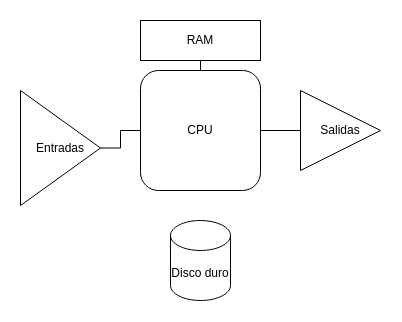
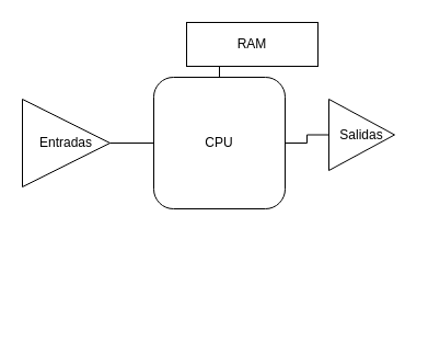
- <mxCell id="3" value="RAM" style="rounded=0;whiteSpace=wrap;html=1;" vertex="1" parent="1"><mxGeometry x="140" y="20" width="120" height="40" as="geometry" /></mxCell>
+ <mxCell id="3" value="RAM" style="rounded=0;whiteSpace=wrap;html=1;" vertex="1" parent="1"><mxGeometry x="170" y="20" width="120" height="40" as="geometry" /></mxCell>
- <mxCell id="8" value="Salidas" style="triangle;whiteSpace=wrap;html=1;" vertex="1" parent="1"><mxGeometry x="300" y="90" width="80" height="80" as="geometry" /></mxCell>
+ <mxCell id="8" value="Salidas" style="triangle;whiteSpace=wrap;html=1;" vertex="1" parent="1"><mxGeometry x="300" y="90" width="60" height="65" as="geometry" /></mxCell>
- <mxCell id="7" value="Entradas" style="triangle;whiteSpace=wrap;html=1;" vertex="1" parent="1"><mxGeometry x="20" y="90" width="80" height="115" as="geometry" /></mxCell>
+ <mxCell id="7" value="Entradas" style="triangle;whiteSpace=wrap;html=1;" vertex="1" parent="1"><mxGeometry x="20" y="90" width="80" height="80" as="geometry" /></mxCell>
- <mxCell id="9" value="Disco duro" style="shape=cylinder3;whiteSpace=wrap;html=1;boundedLbl=1;backgroundOutline=1;size=15;" vertex="1" parent="1"><mxGeometry x="170" y="220" width="60" height="80" as="geometry" /></mxCell>
